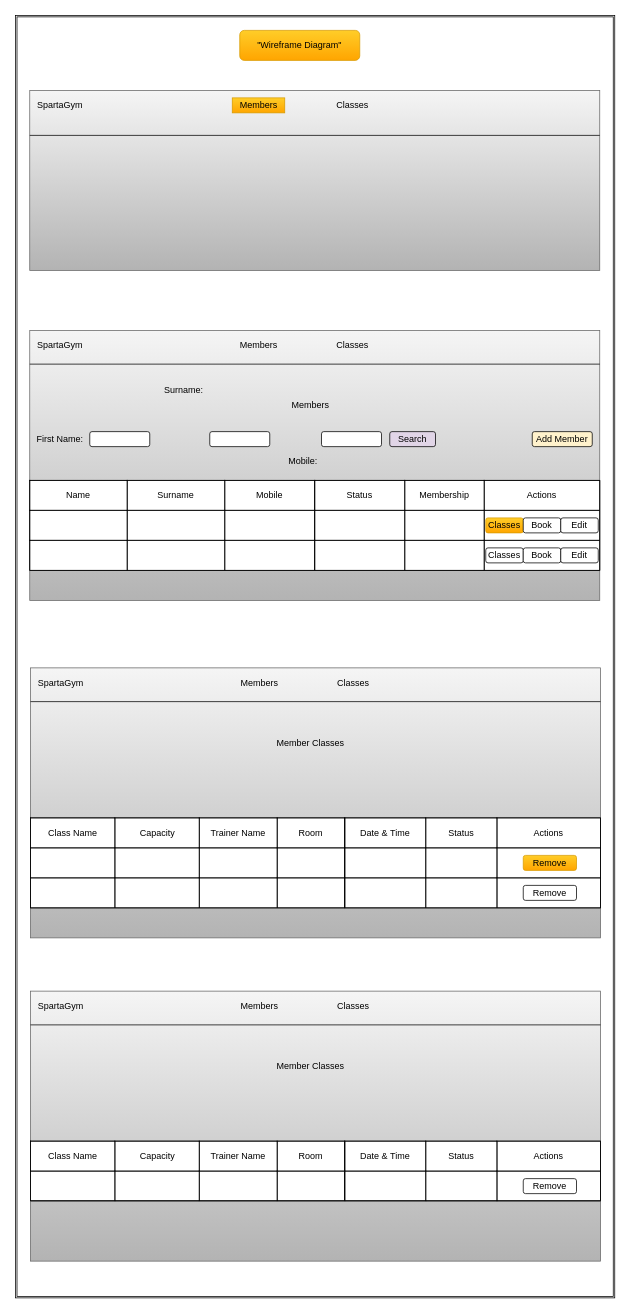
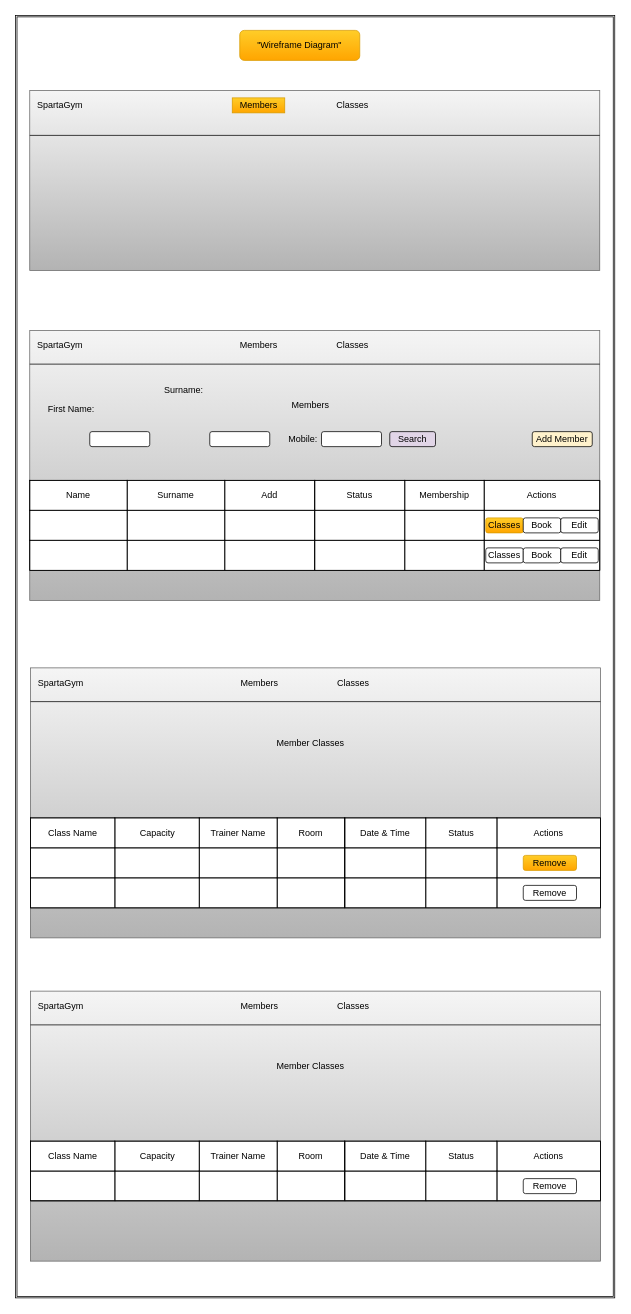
- <mxCell id="15" value="First Name:" style="text;html=1;align=center;verticalAlign=middle;resizable=0;points=[];autosize=1;" parent="1" vertex="1"><mxGeometry x="39" y="575" width="80" height="20" as="geometry" /></mxCell>
+ <mxCell id="15" value="First Name:" style="text;html=1;align=center;verticalAlign=middle;resizable=0;points=[];autosize=1;" parent="1" vertex="1"><mxGeometry x="54" y="535" width="80" height="20" as="geometry" /></mxCell>
- <mxCell id="17" value="Mobile:" style="text;html=1;align=center;verticalAlign=middle;resizable=0;points=[];autosize=1;" parent="1" vertex="1"><mxGeometry x="378" y="605" width="50" height="20" as="geometry" /></mxCell>
+ <mxCell id="17" value="Mobile:" style="text;html=1;align=center;verticalAlign=middle;resizable=0;points=[];autosize=1;" parent="1" vertex="1"><mxGeometry x="378" y="575" width="50" height="20" as="geometry" /></mxCell>
- <mxCell id="27" value="Mobile" style="shape=partialRectangle;html=1;whiteSpace=wrap;connectable=0;fillColor=none;" parent="24" vertex="1"><mxGeometry x="260" width="120" height="40" as="geometry" /></mxCell>
+ <mxCell id="27" value="Add" style="shape=partialRectangle;html=1;whiteSpace=wrap;connectable=0;fillColor=none;" parent="24" vertex="1"><mxGeometry x="260" width="120" height="40" as="geometry" /></mxCell>
